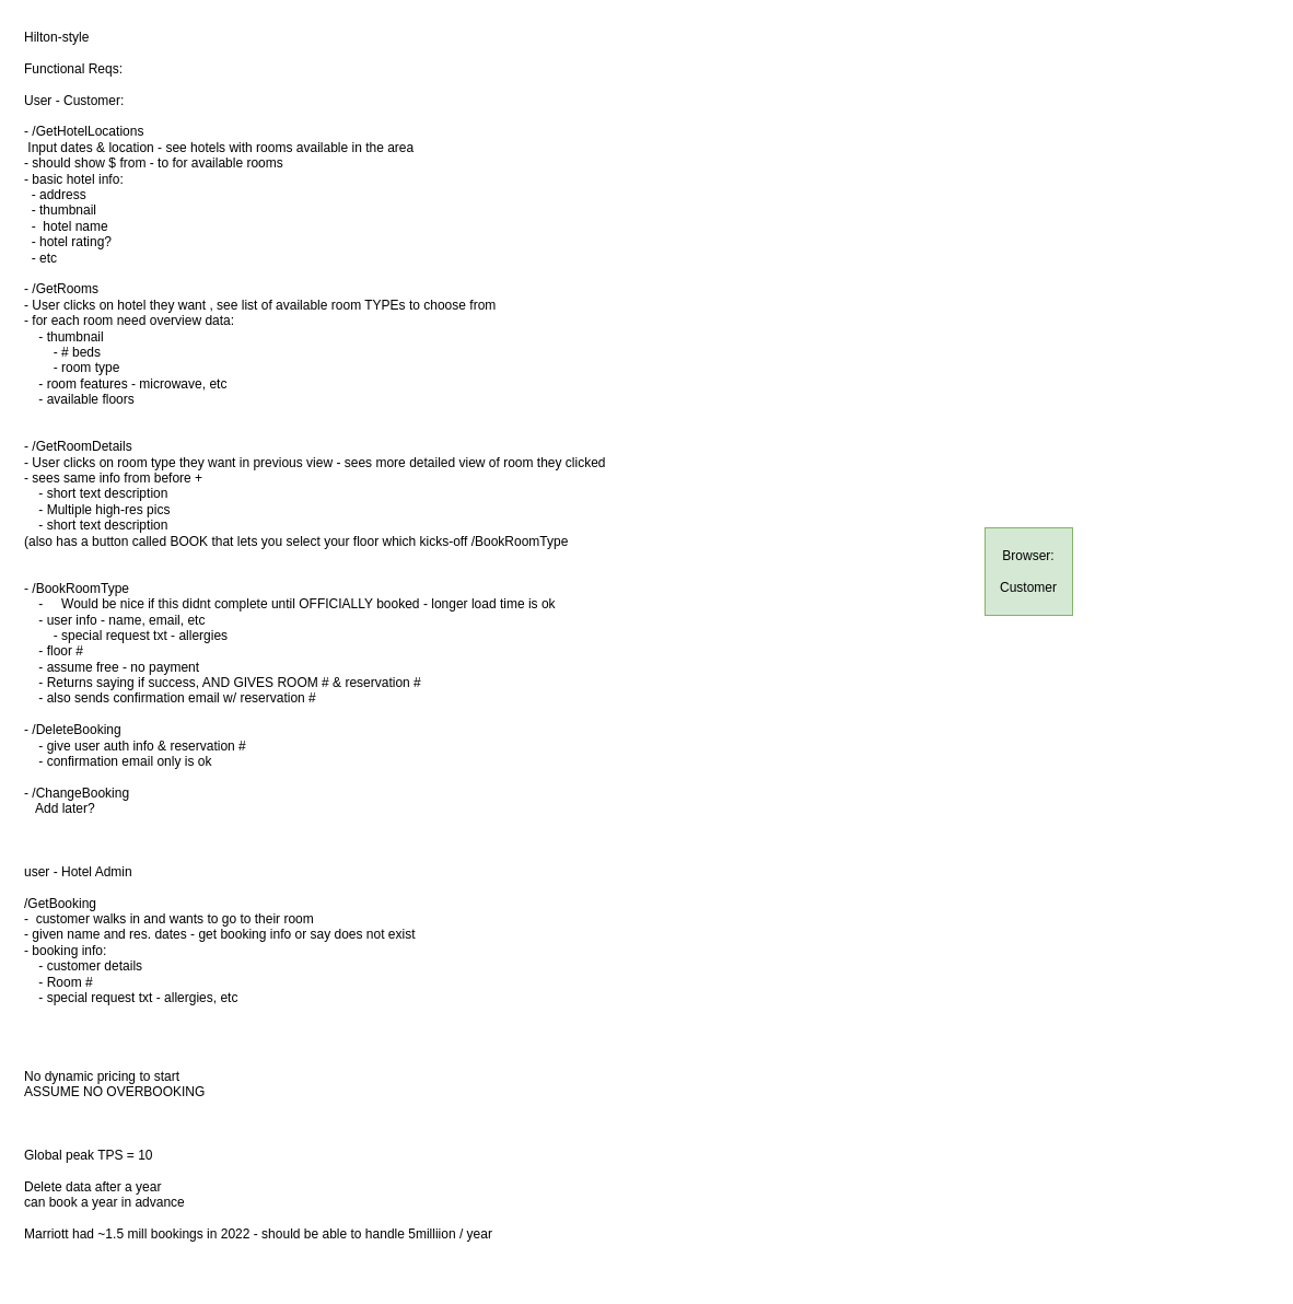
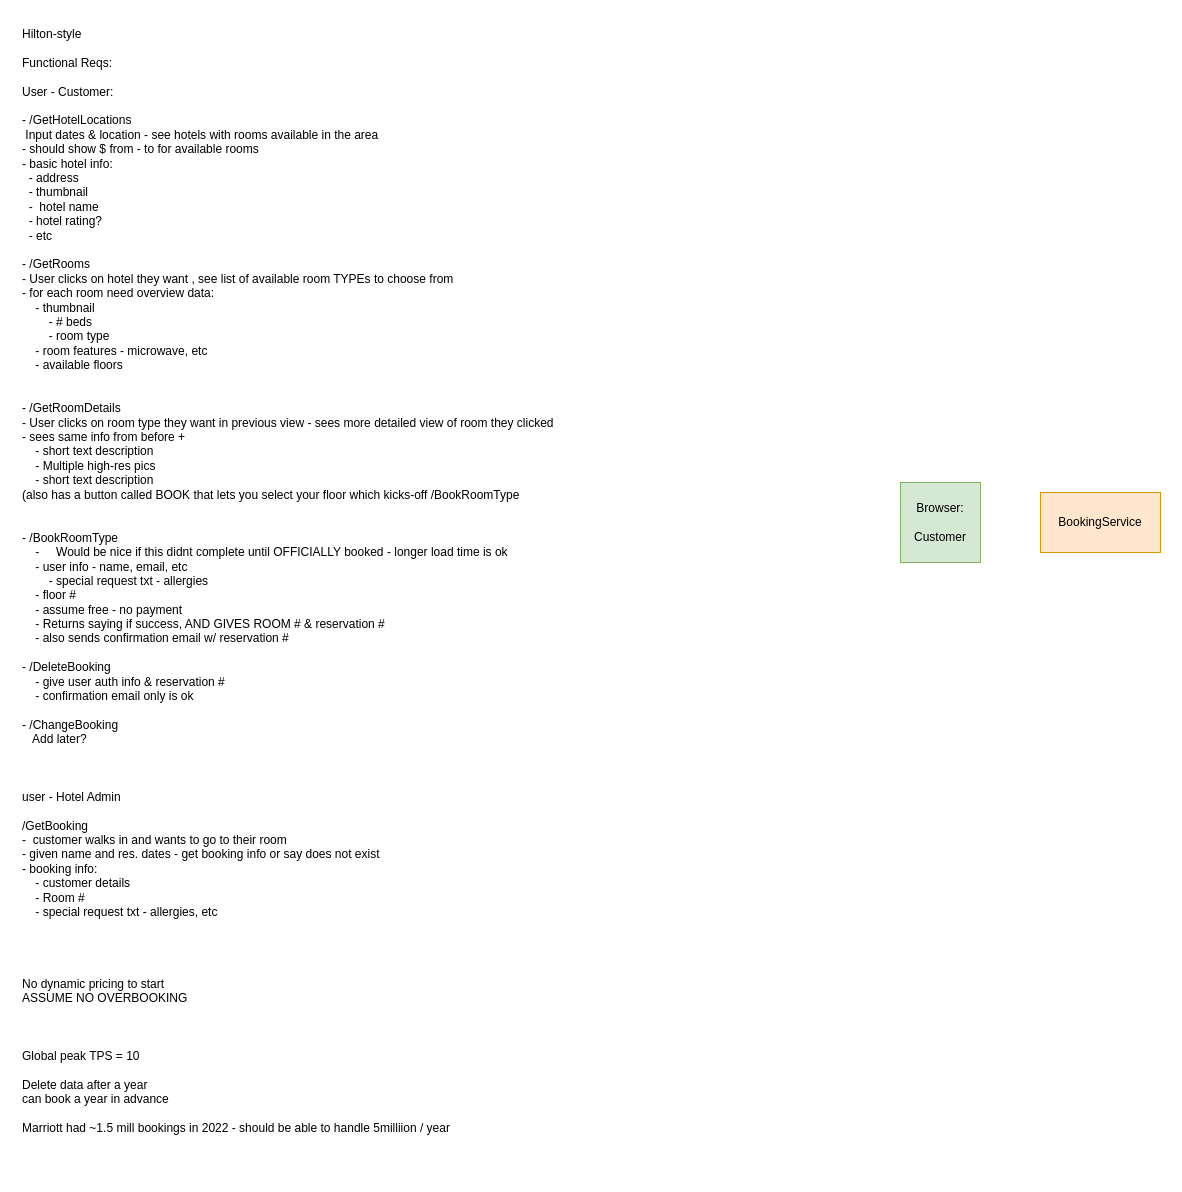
+ <mxCell id="4" value="BookingService" style="whiteSpace=wrap;html=1;fillColor=#ffe6cc;strokeColor=#d79b00;" vertex="1" parent="1"><mxGeometry x="1040" y="492" width="120" height="60" as="geometry" /></mxCell>
